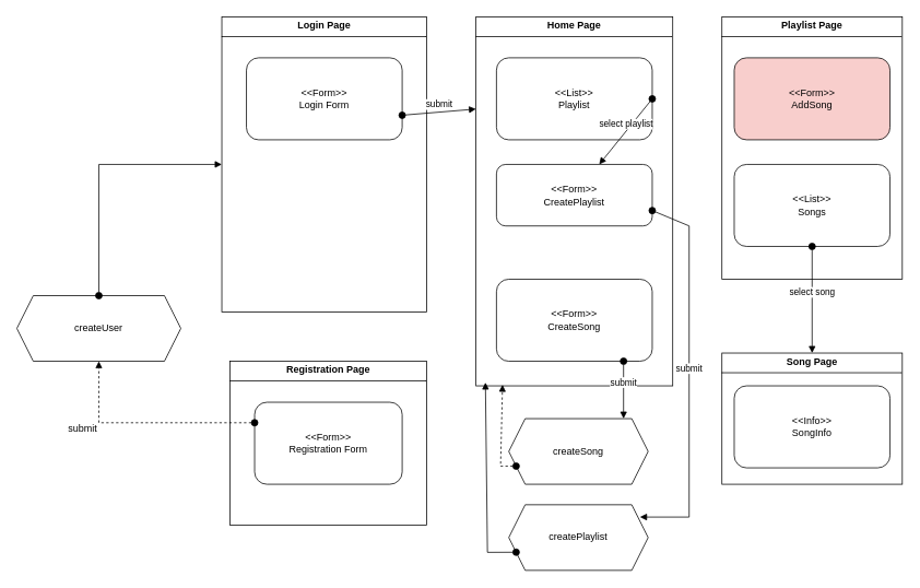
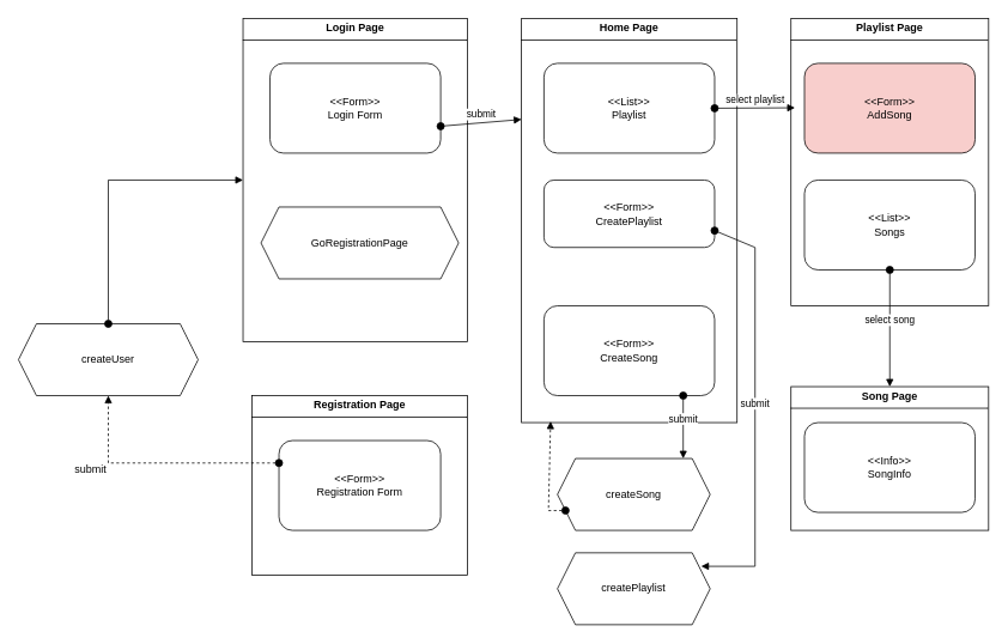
- <mxCell id="20" value="select playlist" style="html=1;verticalAlign=bottom;startArrow=oval;startFill=1;endArrow=block;startSize=8;curved=0;rounded=0;exitX=1;exitY=0.5;exitDx=0;exitDy=0;" edge="1" parent="1" source="11" target="12"><mxGeometry width="60" relative="1" as="geometry"><mxPoint x="830" y="120" as="sourcePoint" /><mxPoint x="890" y="120" as="targetPoint" /></mxGeometry></mxCell>
+ <mxCell id="20" value="select playlist" style="html=1;verticalAlign=bottom;startArrow=oval;startFill=1;endArrow=block;startSize=8;curved=0;rounded=0;exitX=1;exitY=0.5;exitDx=0;exitDy=0;entryX=0.02;entryY=0.311;entryDx=0;entryDy=0;entryPerimeter=0;" edge="1" parent="1" source="11" target="5"><mxGeometry width="60" relative="1" as="geometry"><mxPoint x="830" y="120" as="sourcePoint" /><mxPoint x="890" y="120" as="targetPoint" /></mxGeometry></mxCell>
+ <mxCell id="8" value="GoRegistrationPage" style="shape=hexagon;perimeter=hexagonPerimeter2;whiteSpace=wrap;html=1;fixedSize=1;" vertex="1" parent="1"><mxGeometry x="290" y="230" width="220" height="80" as="geometry" /></mxCell>
- <mxCell id="26" value="" style="html=1;verticalAlign=bottom;startArrow=oval;startFill=1;endArrow=block;startSize=8;curved=0;rounded=0;exitX=0;exitY=0.75;exitDx=0;exitDy=0;entryX=0.048;entryY=0.991;entryDx=0;entryDy=0;entryPerimeter=0;" edge="1" parent="1" source="24" target="3"><mxGeometry width="60" relative="1" as="geometry"><mxPoint x="640" y="680" as="sourcePoint" /><mxPoint x="700" y="680" as="targetPoint" /><Array as="points"><mxPoint x="594" y="673" /></Array></mxGeometry></mxCell>
